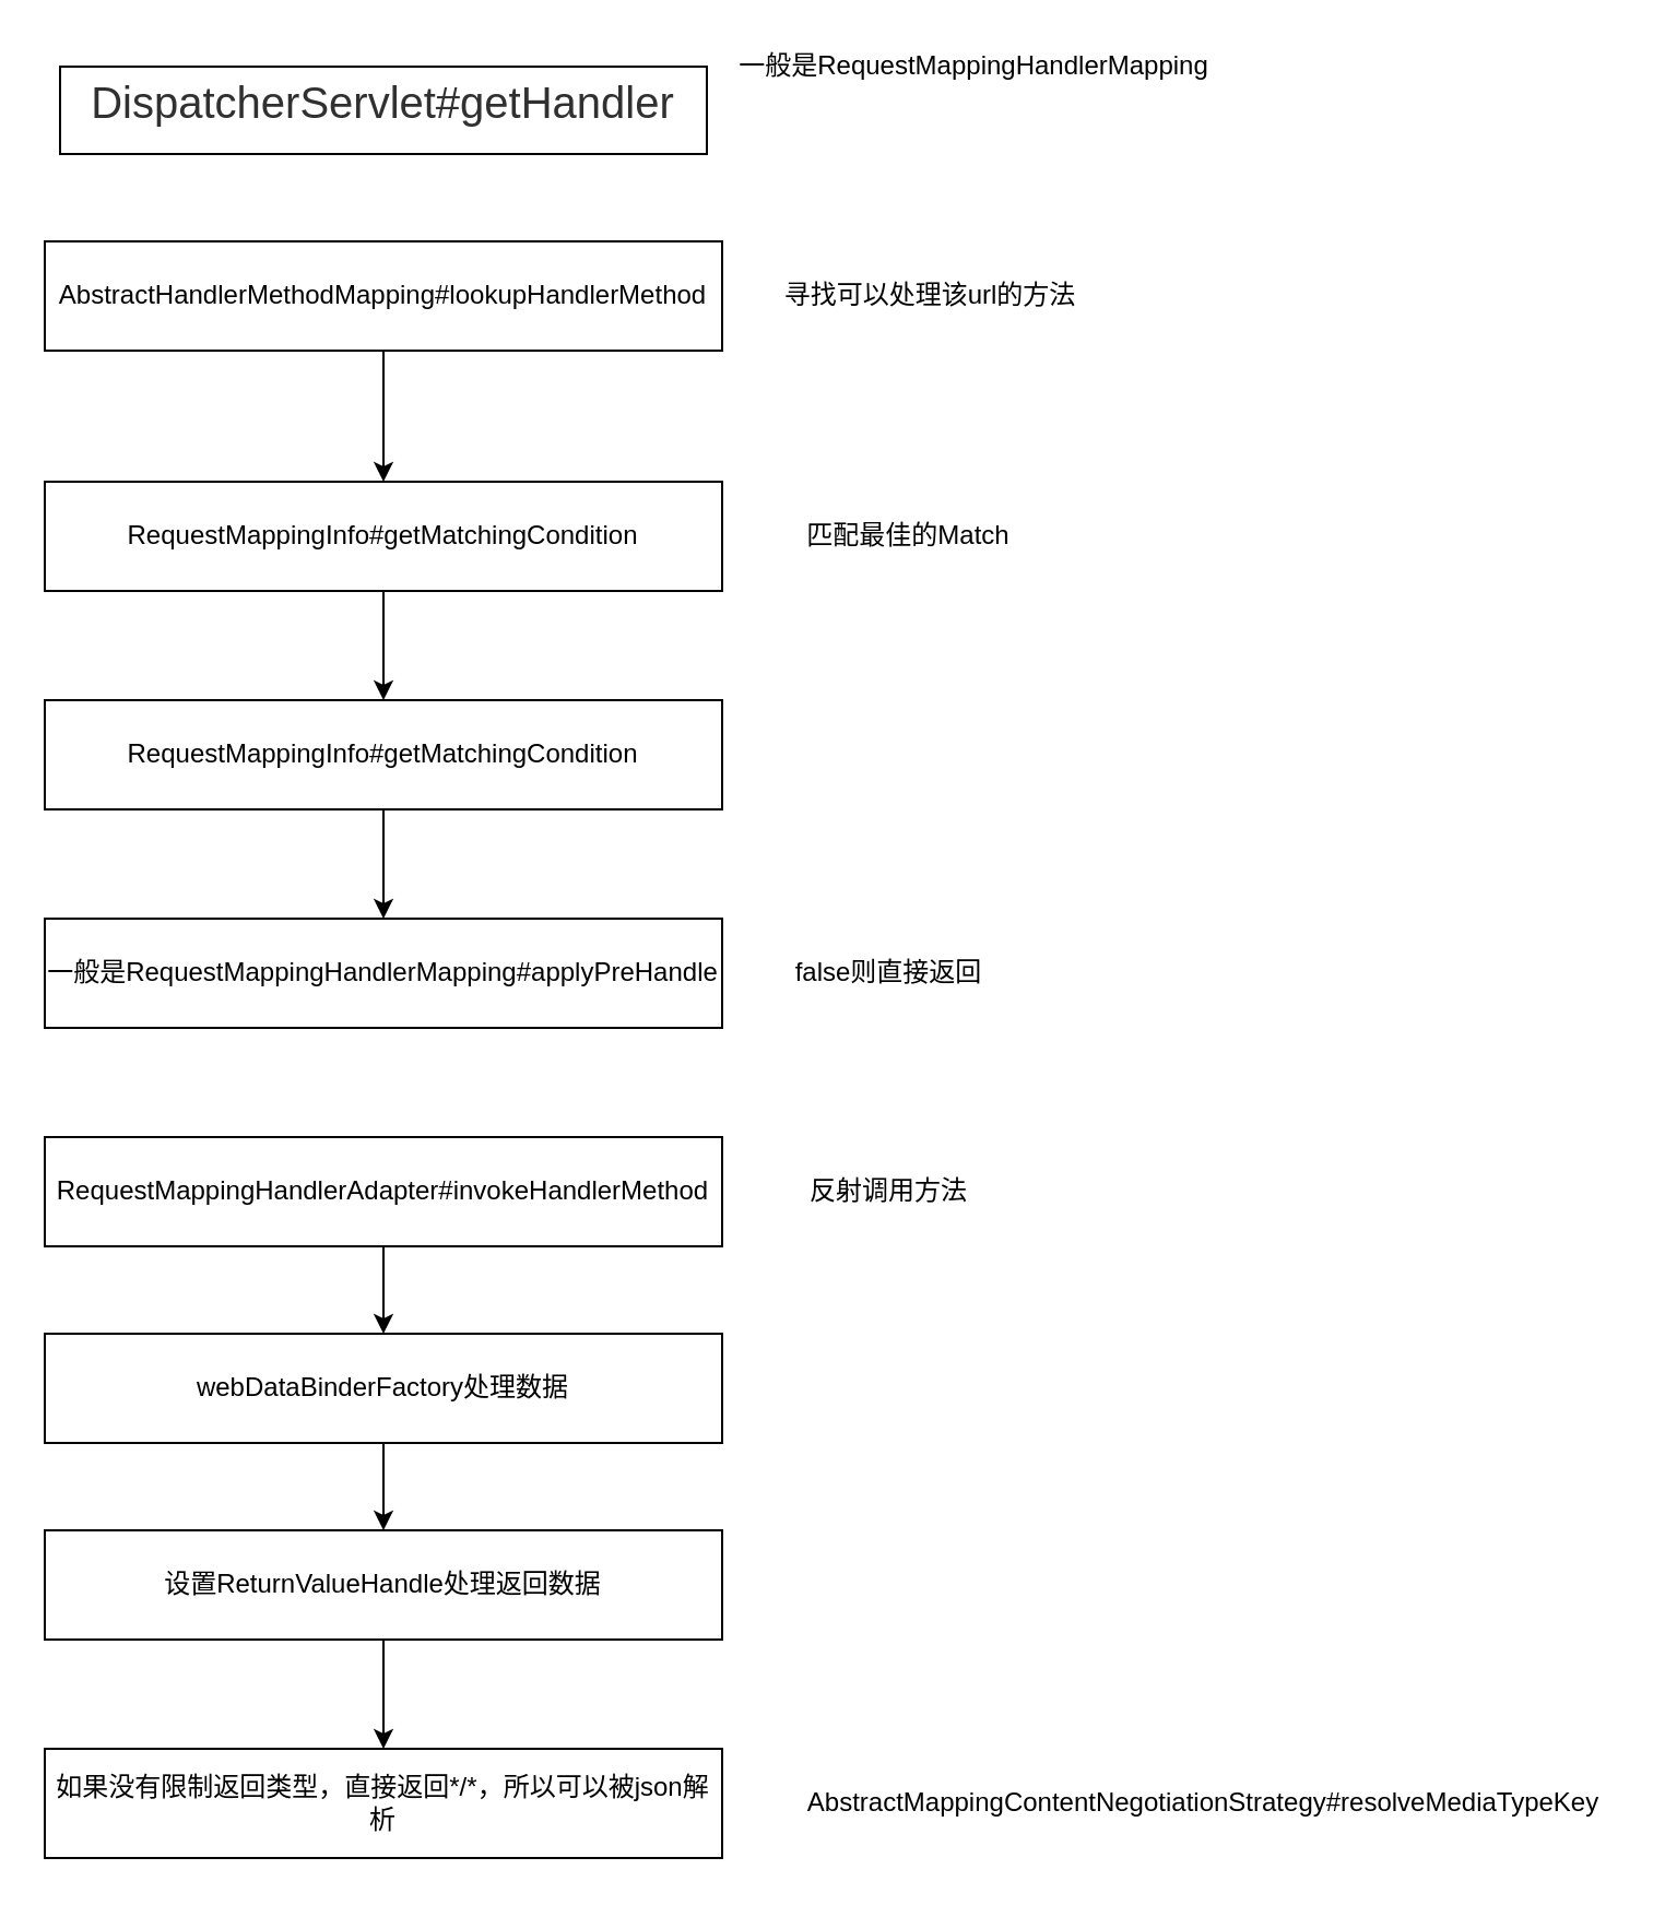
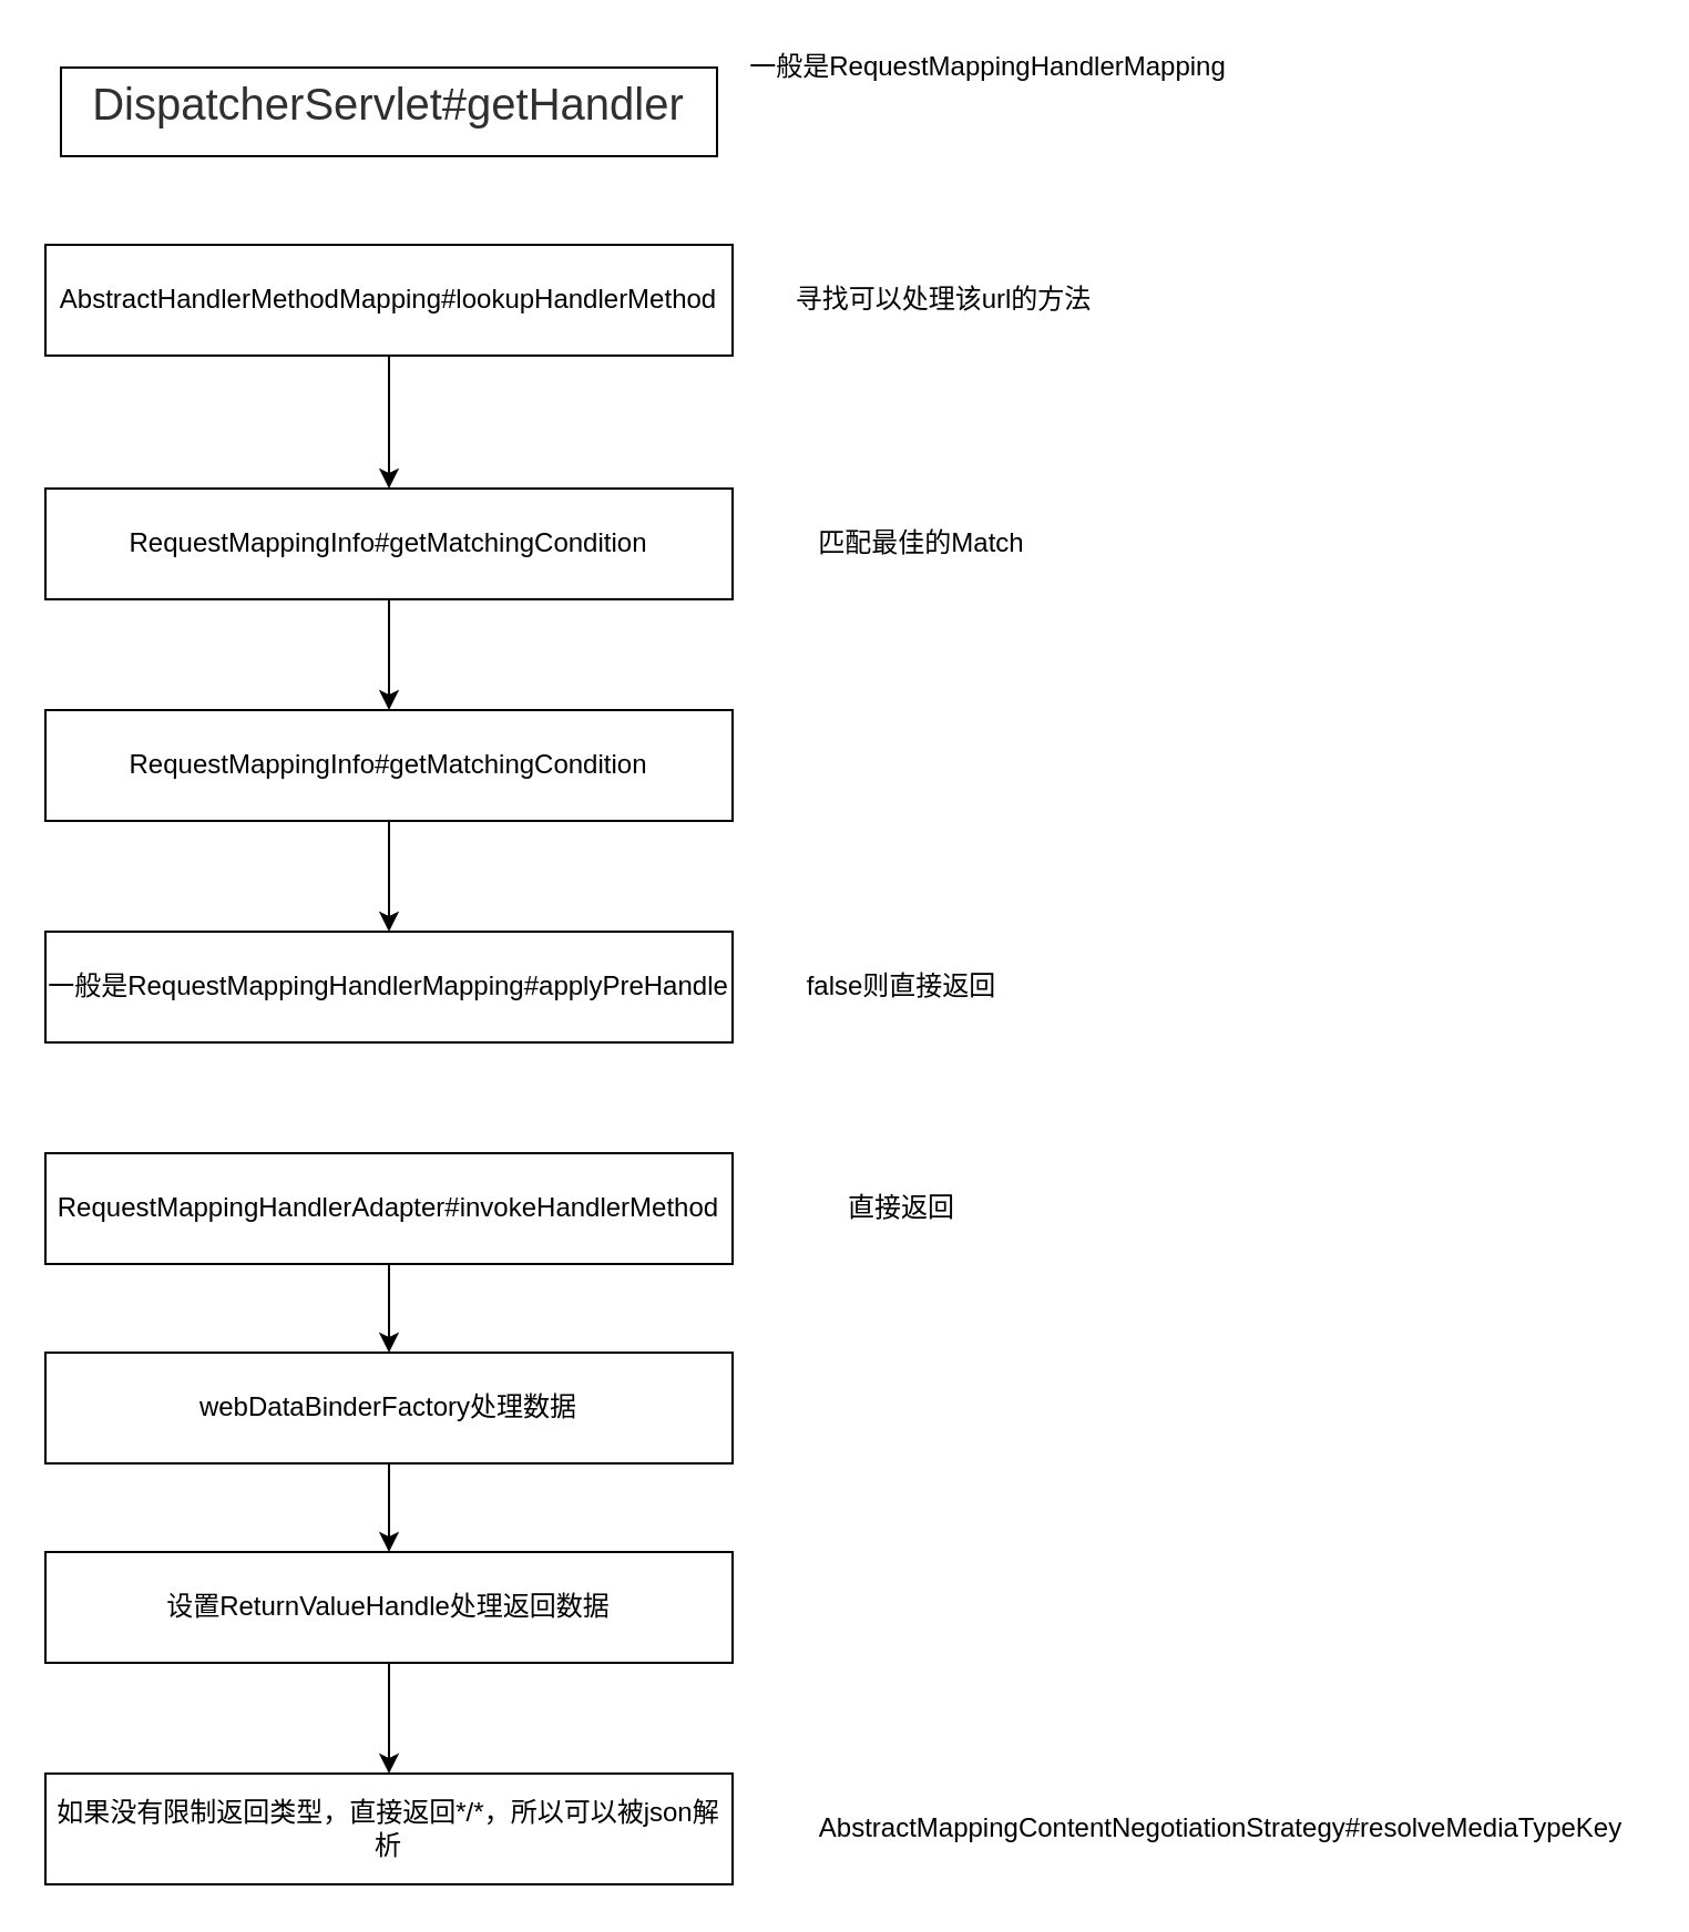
- <mxCell id="16" value="反射调用方法" style="text;html=1;align=center;verticalAlign=middle;resizable=0;points=[];autosize=1;" parent="1" vertex="1"><mxGeometry x="361" y="535" width="90" height="20" as="geometry" /></mxCell>
+ <mxCell id="16" value="直接返回" style="text;html=1;align=center;verticalAlign=middle;resizable=0;points=[];autosize=1;" parent="1" vertex="1"><mxGeometry x="361" y="535" width="90" height="20" as="geometry" /></mxCell>
